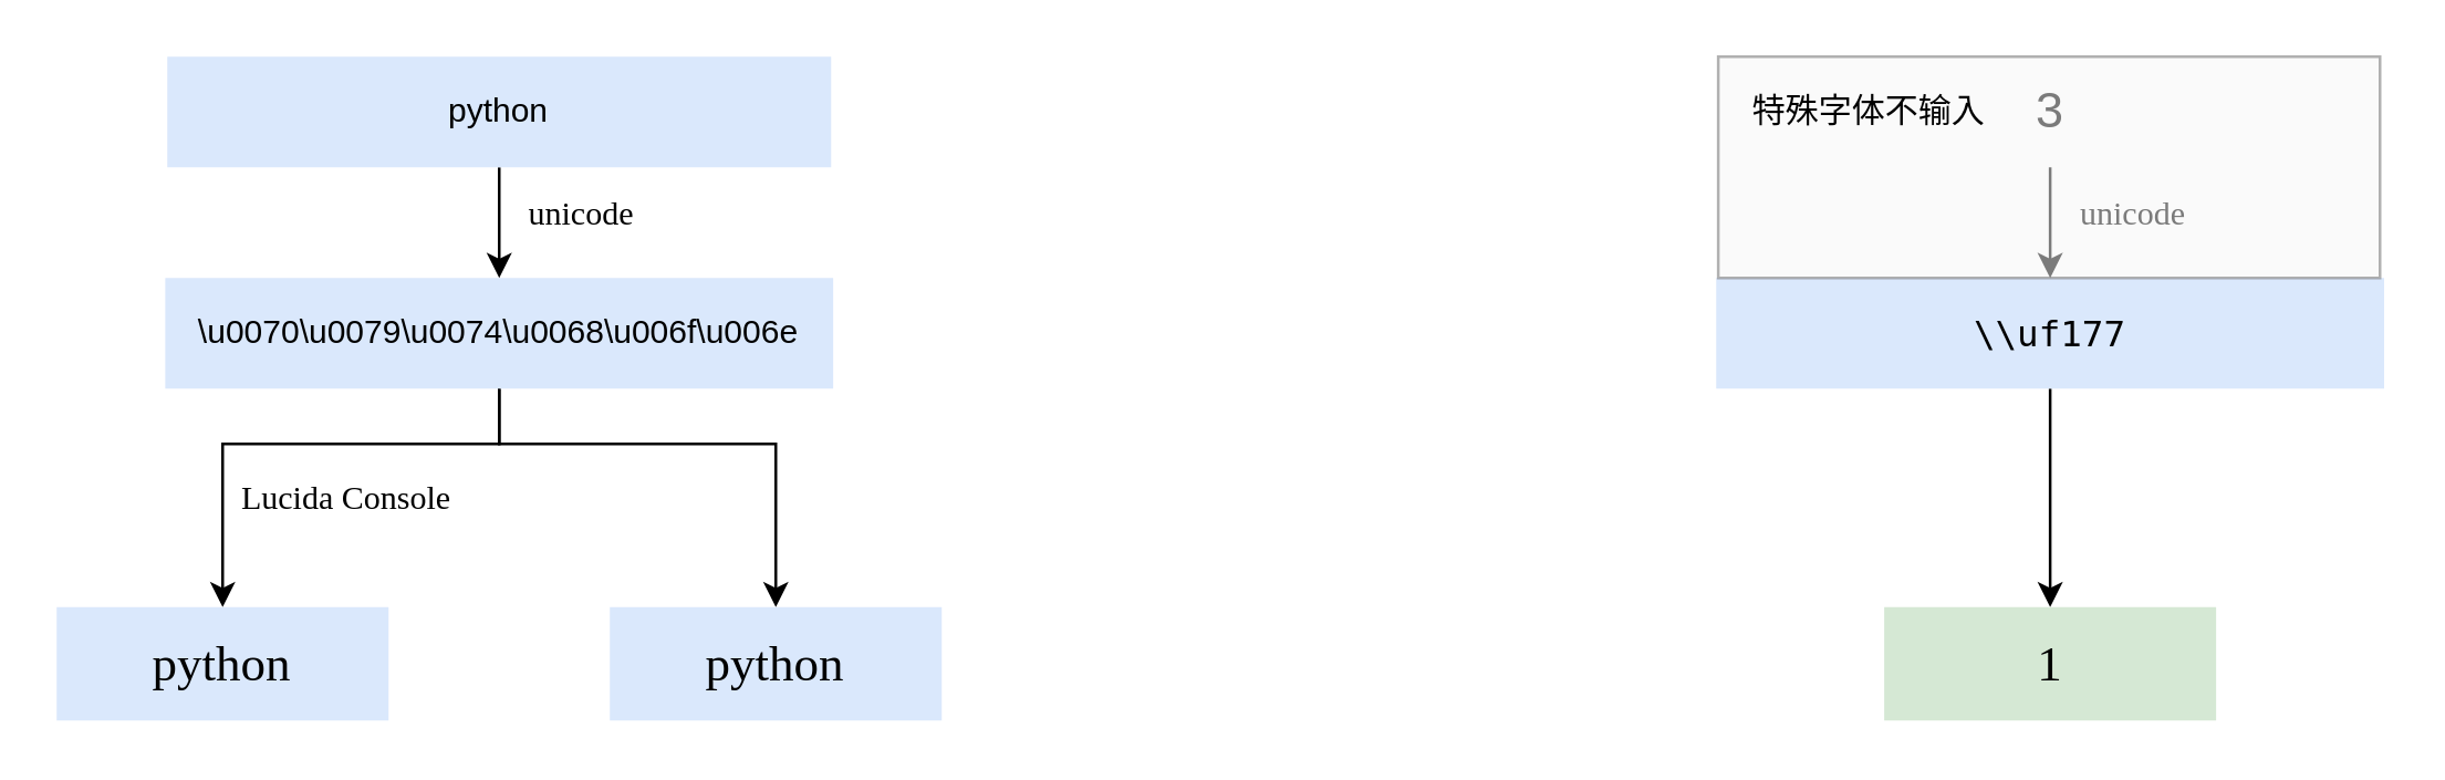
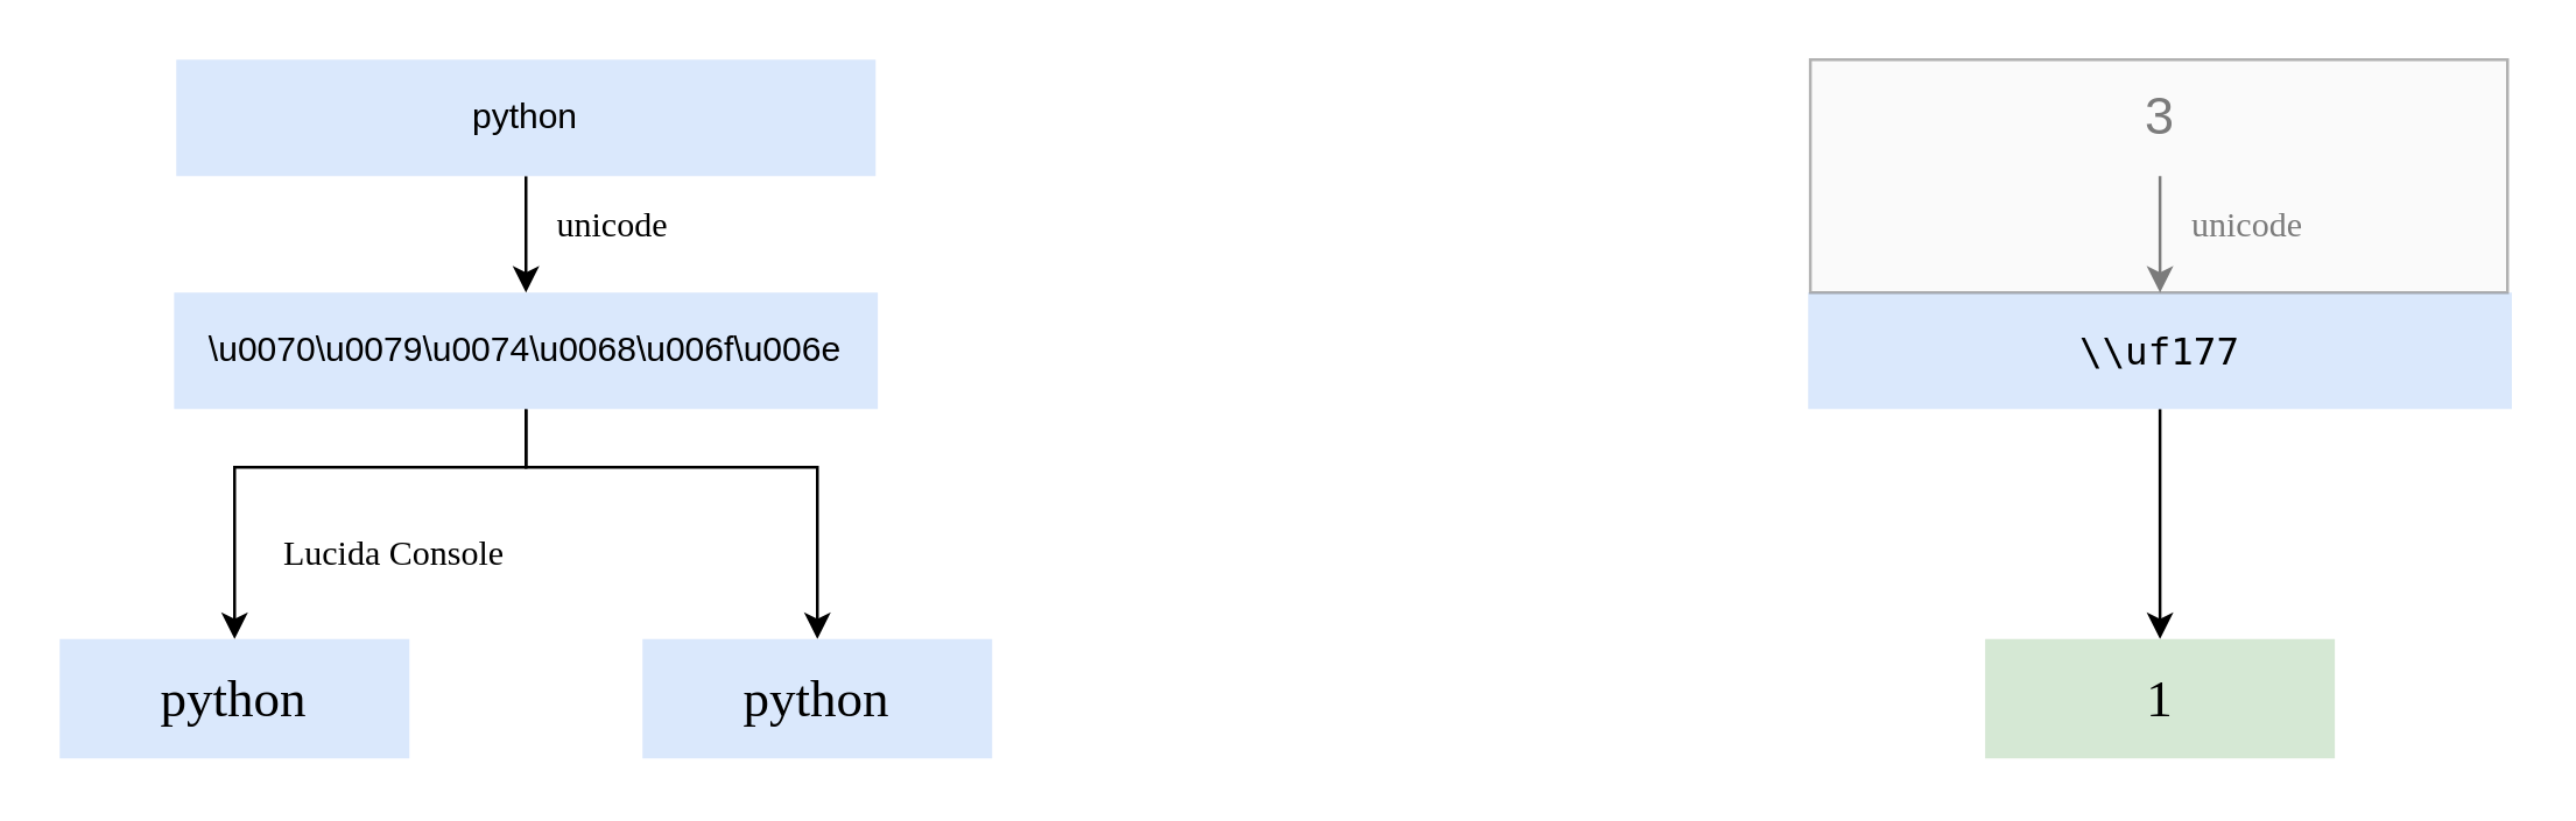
- <mxCell id="19" value="特殊字体不输入" style="text;html=1;strokeColor=none;fillColor=none;align=center;verticalAlign=middle;whiteSpace=wrap;rounded=0;opacity=50;" parent="1" vertex="1"><mxGeometry x="620.75" y="30" width="109.25" height="20" as="geometry" /></mxCell>
- <mxCell id="11" value="Lucida Console" style="text;html=1;strokeColor=none;fillColor=none;align=center;verticalAlign=middle;whiteSpace=wrap;rounded=0;fontFamily=Tahoma;" parent="1" vertex="1"><mxGeometry x="80" y="170" width="90" height="20" as="geometry" /></mxCell>
+ <mxCell id="11" value="Lucida Console" style="text;html=1;strokeColor=none;fillColor=none;align=center;verticalAlign=middle;whiteSpace=wrap;rounded=0;fontFamily=Tahoma;" parent="1" vertex="1"><mxGeometry x="90" y="180" width="90" height="20" as="geometry" /></mxCell>
